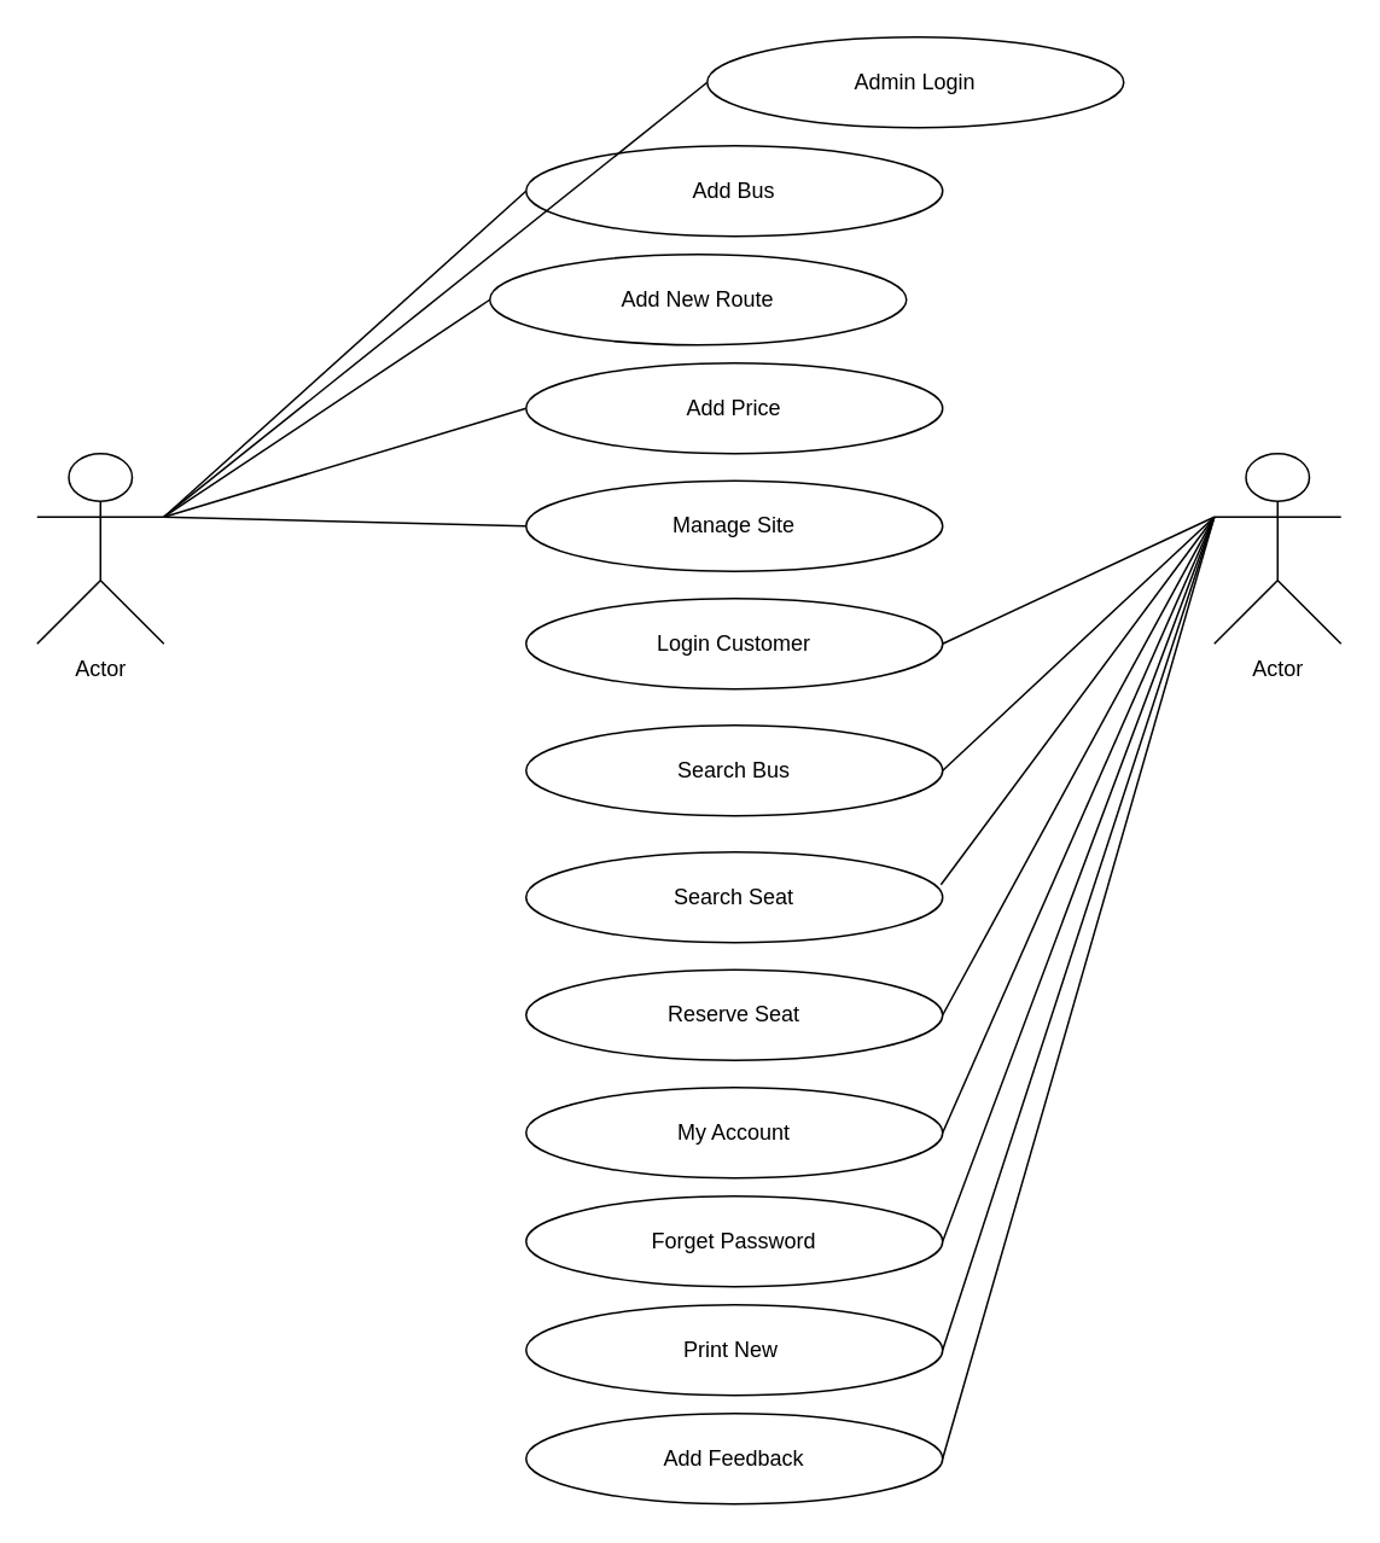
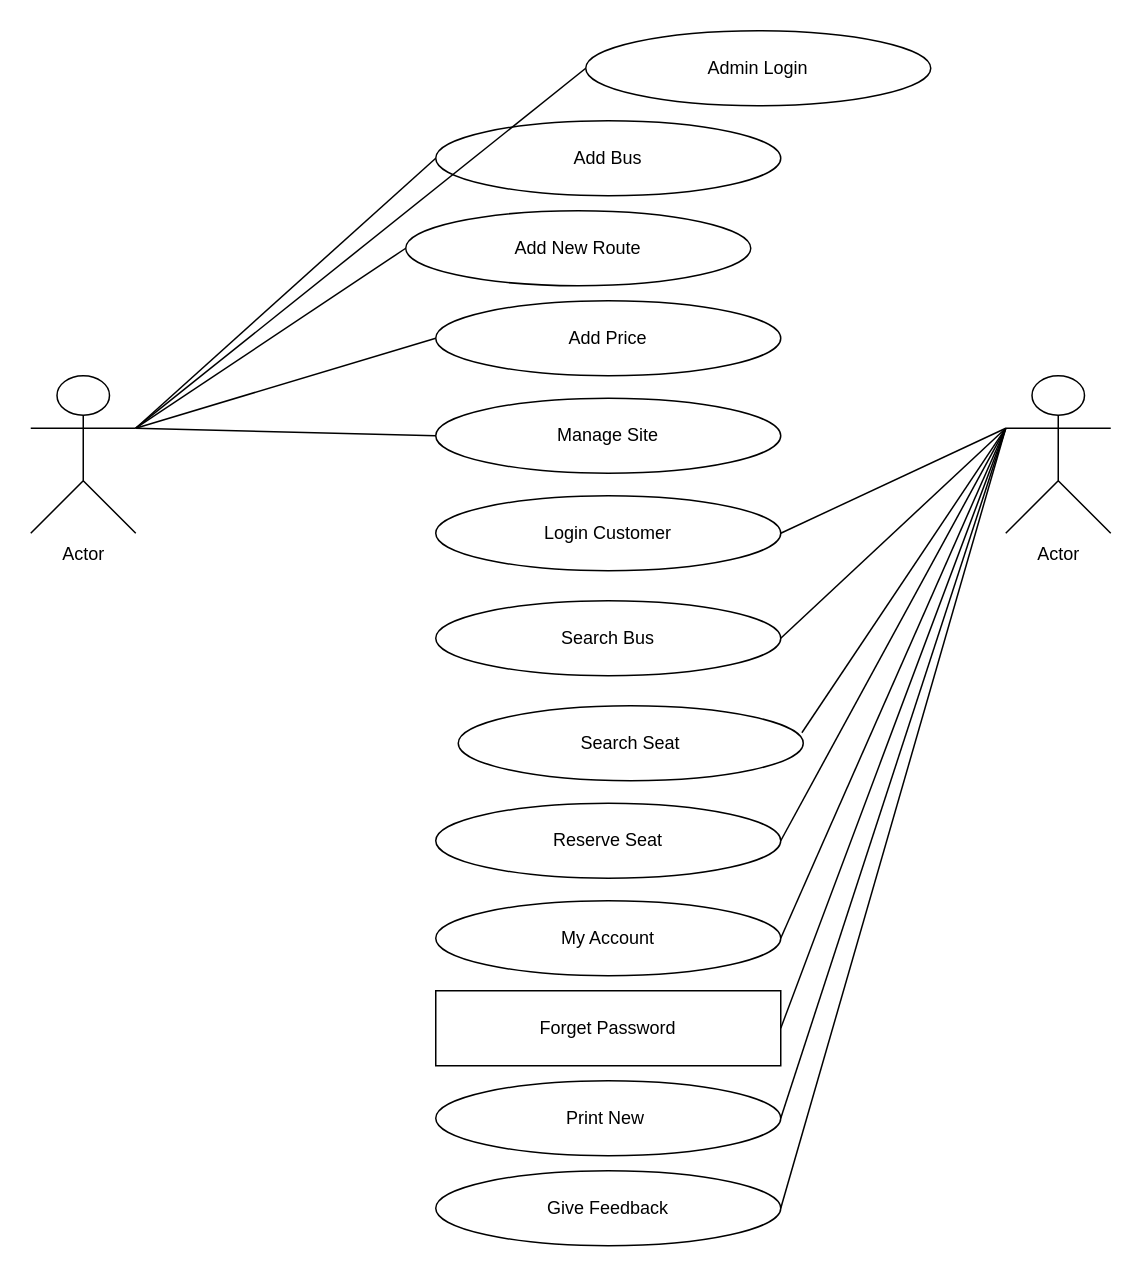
- <mxCell id="8" value="Search Seat" style="ellipse;whiteSpace=wrap;html=1;" vertex="1" parent="1"><mxGeometry x="290" y="470" width="230" height="50" as="geometry" /></mxCell>
+ <mxCell id="8" value="Search Seat" style="ellipse;whiteSpace=wrap;html=1;" vertex="1" parent="1"><mxGeometry x="305" y="470" width="230" height="50" as="geometry" /></mxCell>
- <mxCell id="11" value="Forget Password" style="ellipse;whiteSpace=wrap;html=1;" vertex="1" parent="1"><mxGeometry x="290" y="660" width="230" height="50" as="geometry" /></mxCell>
+ <mxCell id="11" value="Forget Password" style="whiteSpace=wrap;html=1;rounded=0;" vertex="1" parent="1"><mxGeometry x="290" y="660" width="230" height="50" as="geometry" /></mxCell>
- <mxCell id="13" value="Add Feedback" style="ellipse;whiteSpace=wrap;html=1;" vertex="1" parent="1"><mxGeometry x="290" y="780" width="230" height="50" as="geometry" /></mxCell>
+ <mxCell id="13" value="Give Feedback" style="ellipse;whiteSpace=wrap;html=1;" vertex="1" parent="1"><mxGeometry x="290" y="780" width="230" height="50" as="geometry" /></mxCell>
